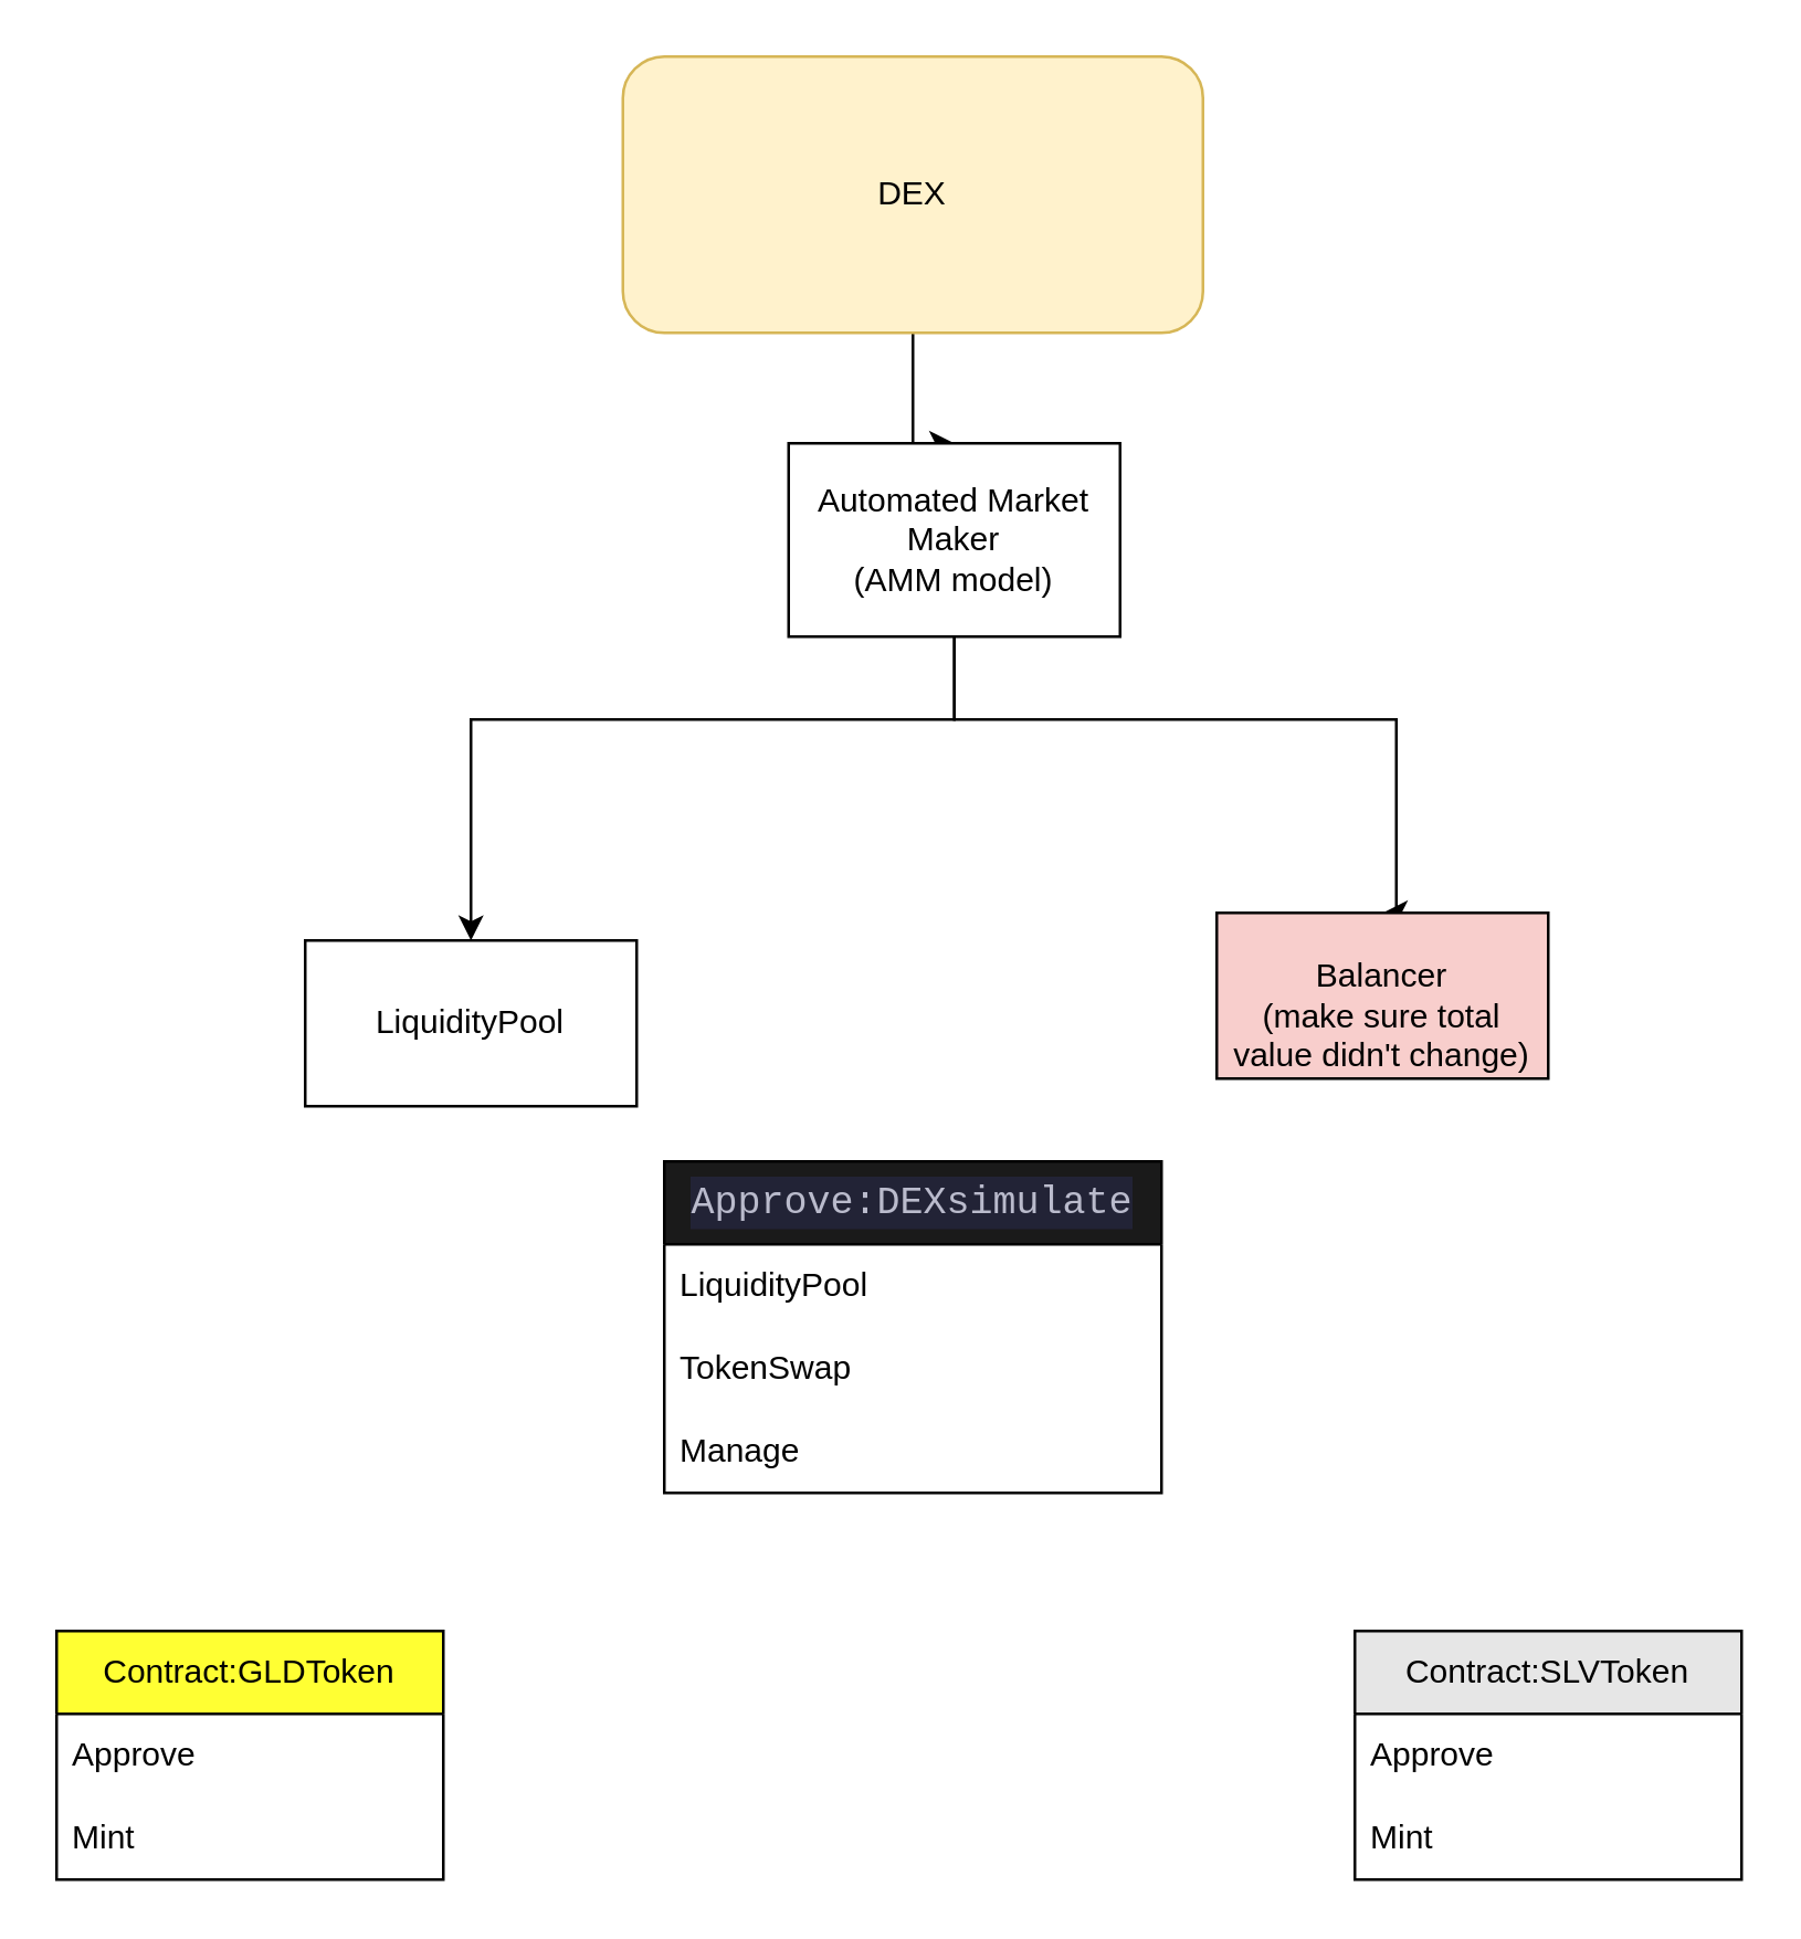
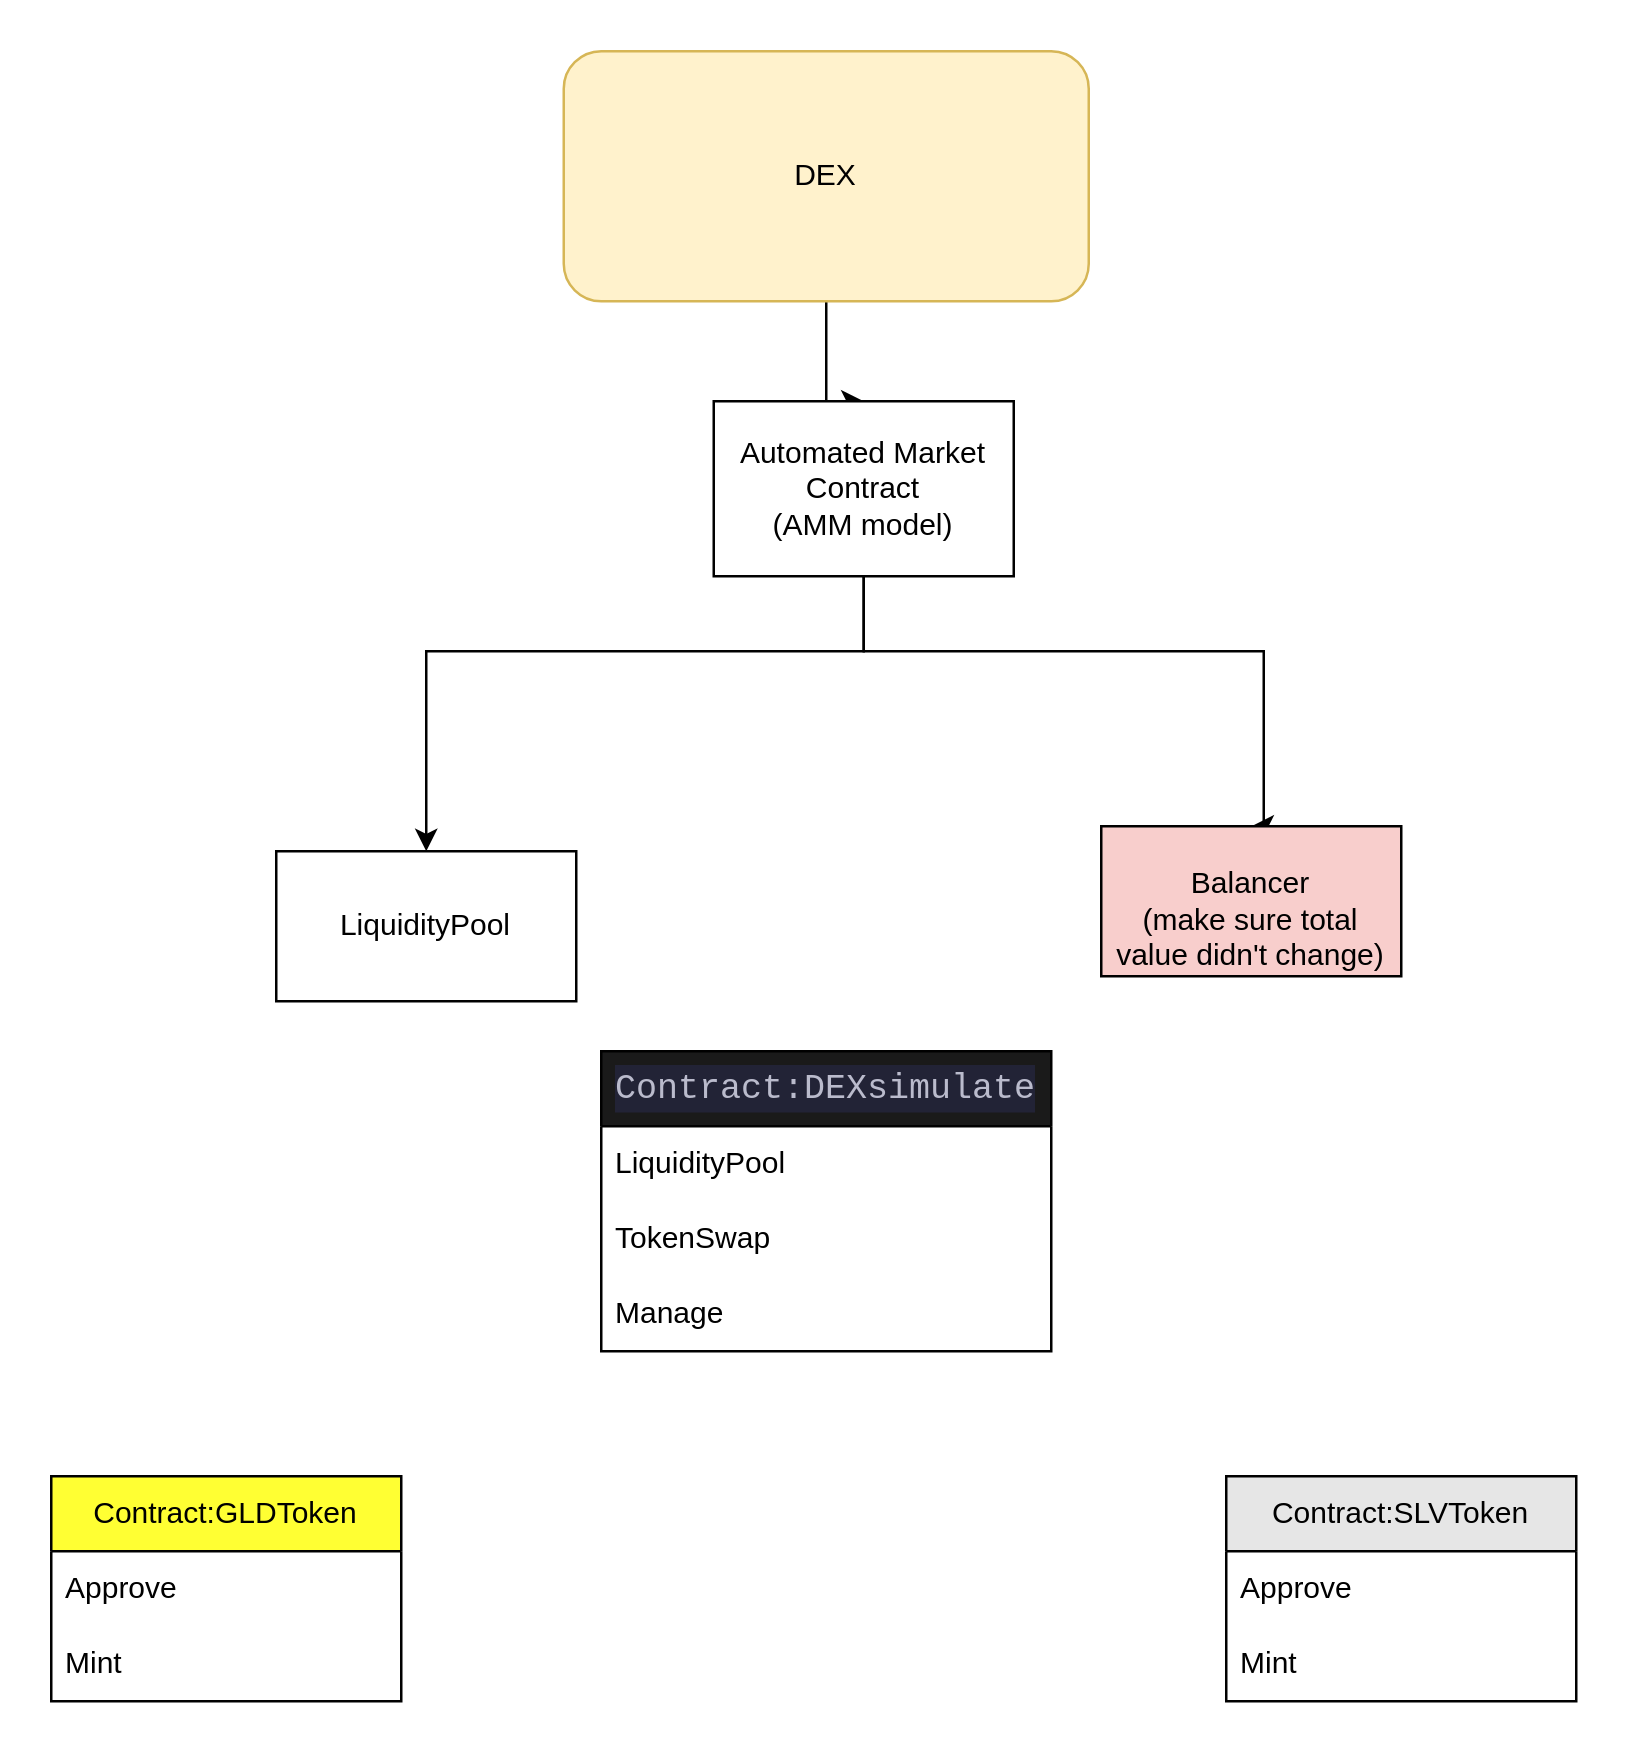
- <mxCell id="6" value="Automated Market Maker&lt;div&gt;(AMM model)&lt;/div&gt;" style="rounded=0;whiteSpace=wrap;html=1;" parent="1" vertex="1"><mxGeometry x="285" y="160" width="120" height="70" as="geometry" /></mxCell>
+ <mxCell id="6" value="Automated Market Contract&lt;div&gt;(AMM model)&lt;/div&gt;" style="rounded=0;whiteSpace=wrap;html=1;" parent="1" vertex="1"><mxGeometry x="285" y="160" width="120" height="70" as="geometry" /></mxCell>
- <mxCell id="9" value="&lt;div style=&quot;color: rgb(186, 187, 204); background-color: rgb(34, 35, 54); font-family: Consolas, &amp;quot;Courier New&amp;quot;, monospace; font-size: 14px; line-height: 19px; white-space: pre;&quot;&gt;Approve:DEXsimulate&lt;/div&gt;" style="swimlane;fontStyle=0;childLayout=stackLayout;horizontal=1;startSize=30;horizontalStack=0;resizeParent=1;resizeParentMax=0;resizeLast=0;collapsible=1;marginBottom=0;whiteSpace=wrap;html=1;fillColor=#1A1A1A;" parent="1" vertex="1"><mxGeometry x="240" y="420" width="180" height="120" as="geometry" /></mxCell>
+ <mxCell id="9" value="&lt;div style=&quot;color: rgb(186, 187, 204); background-color: rgb(34, 35, 54); font-family: Consolas, &amp;quot;Courier New&amp;quot;, monospace; font-size: 14px; line-height: 19px; white-space: pre;&quot;&gt;Contract:DEXsimulate&lt;/div&gt;" style="swimlane;fontStyle=0;childLayout=stackLayout;horizontal=1;startSize=30;horizontalStack=0;resizeParent=1;resizeParentMax=0;resizeLast=0;collapsible=1;marginBottom=0;whiteSpace=wrap;html=1;fillColor=#1A1A1A;" parent="1" vertex="1"><mxGeometry x="240" y="420" width="180" height="120" as="geometry" /></mxCell>
